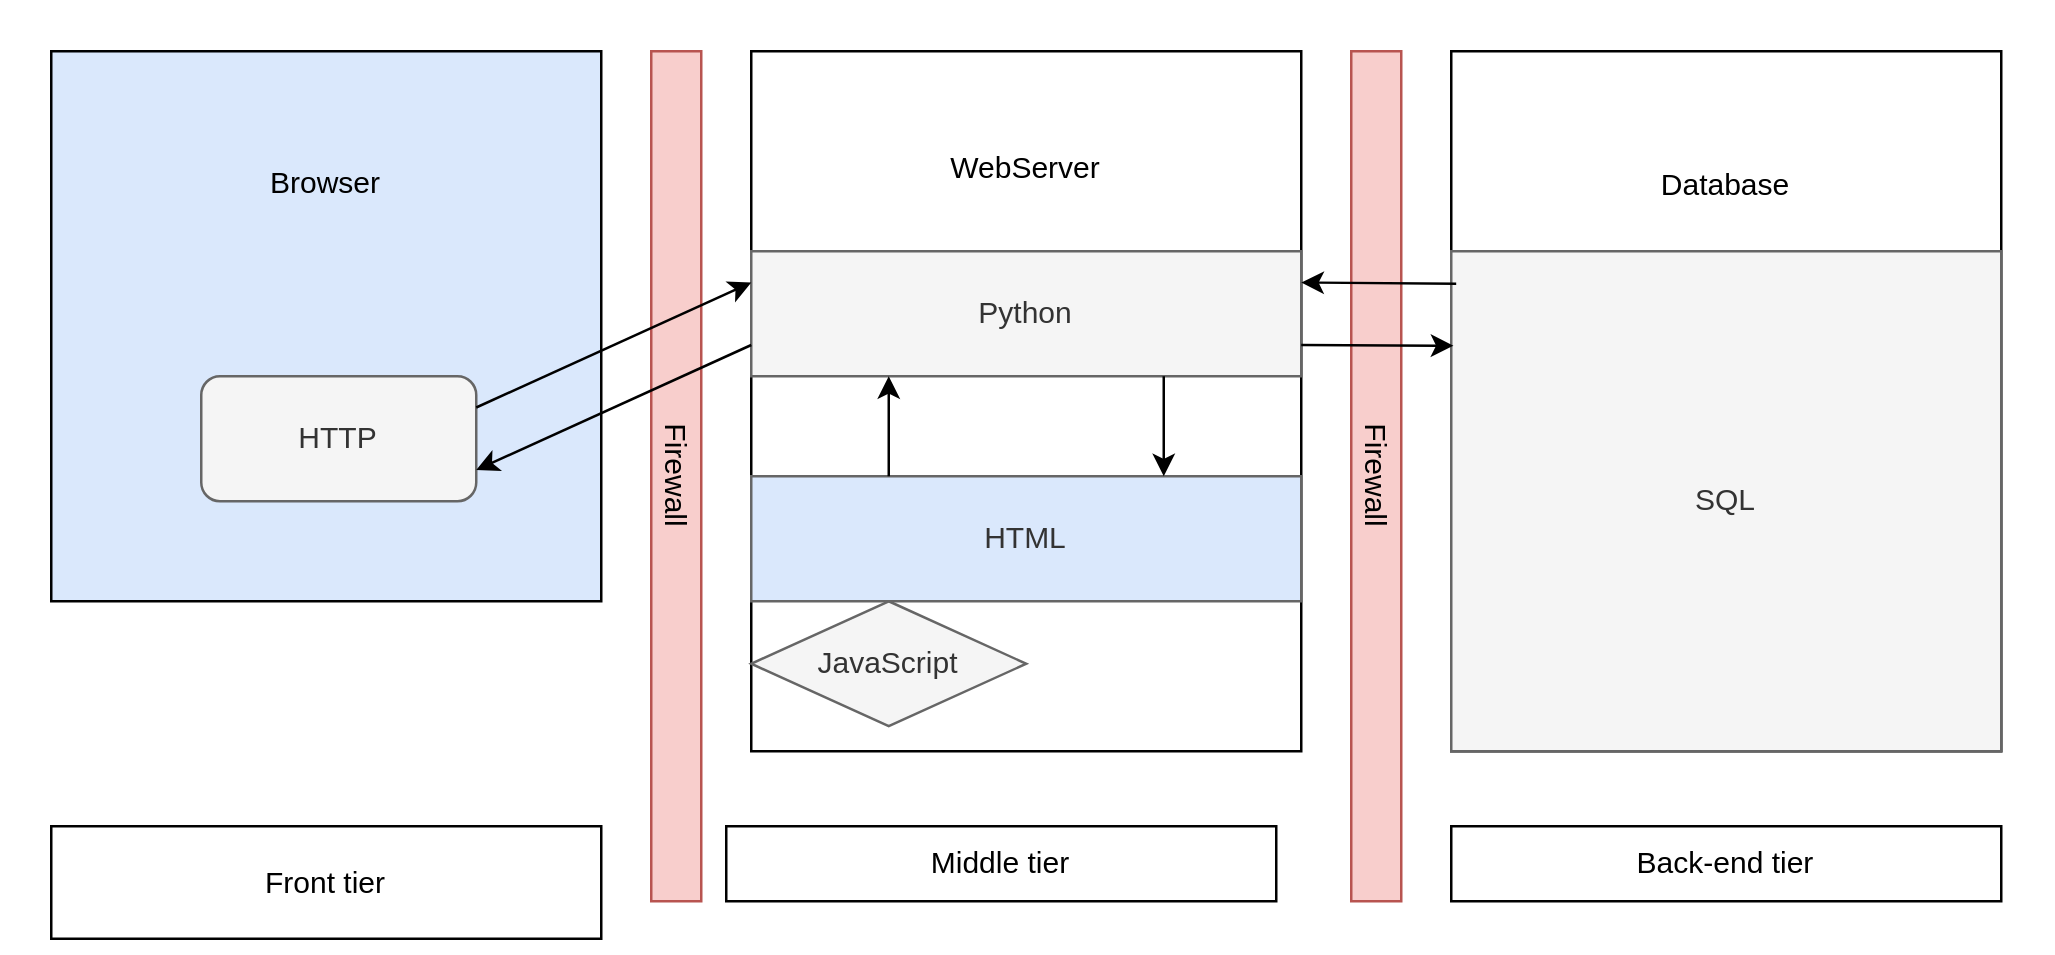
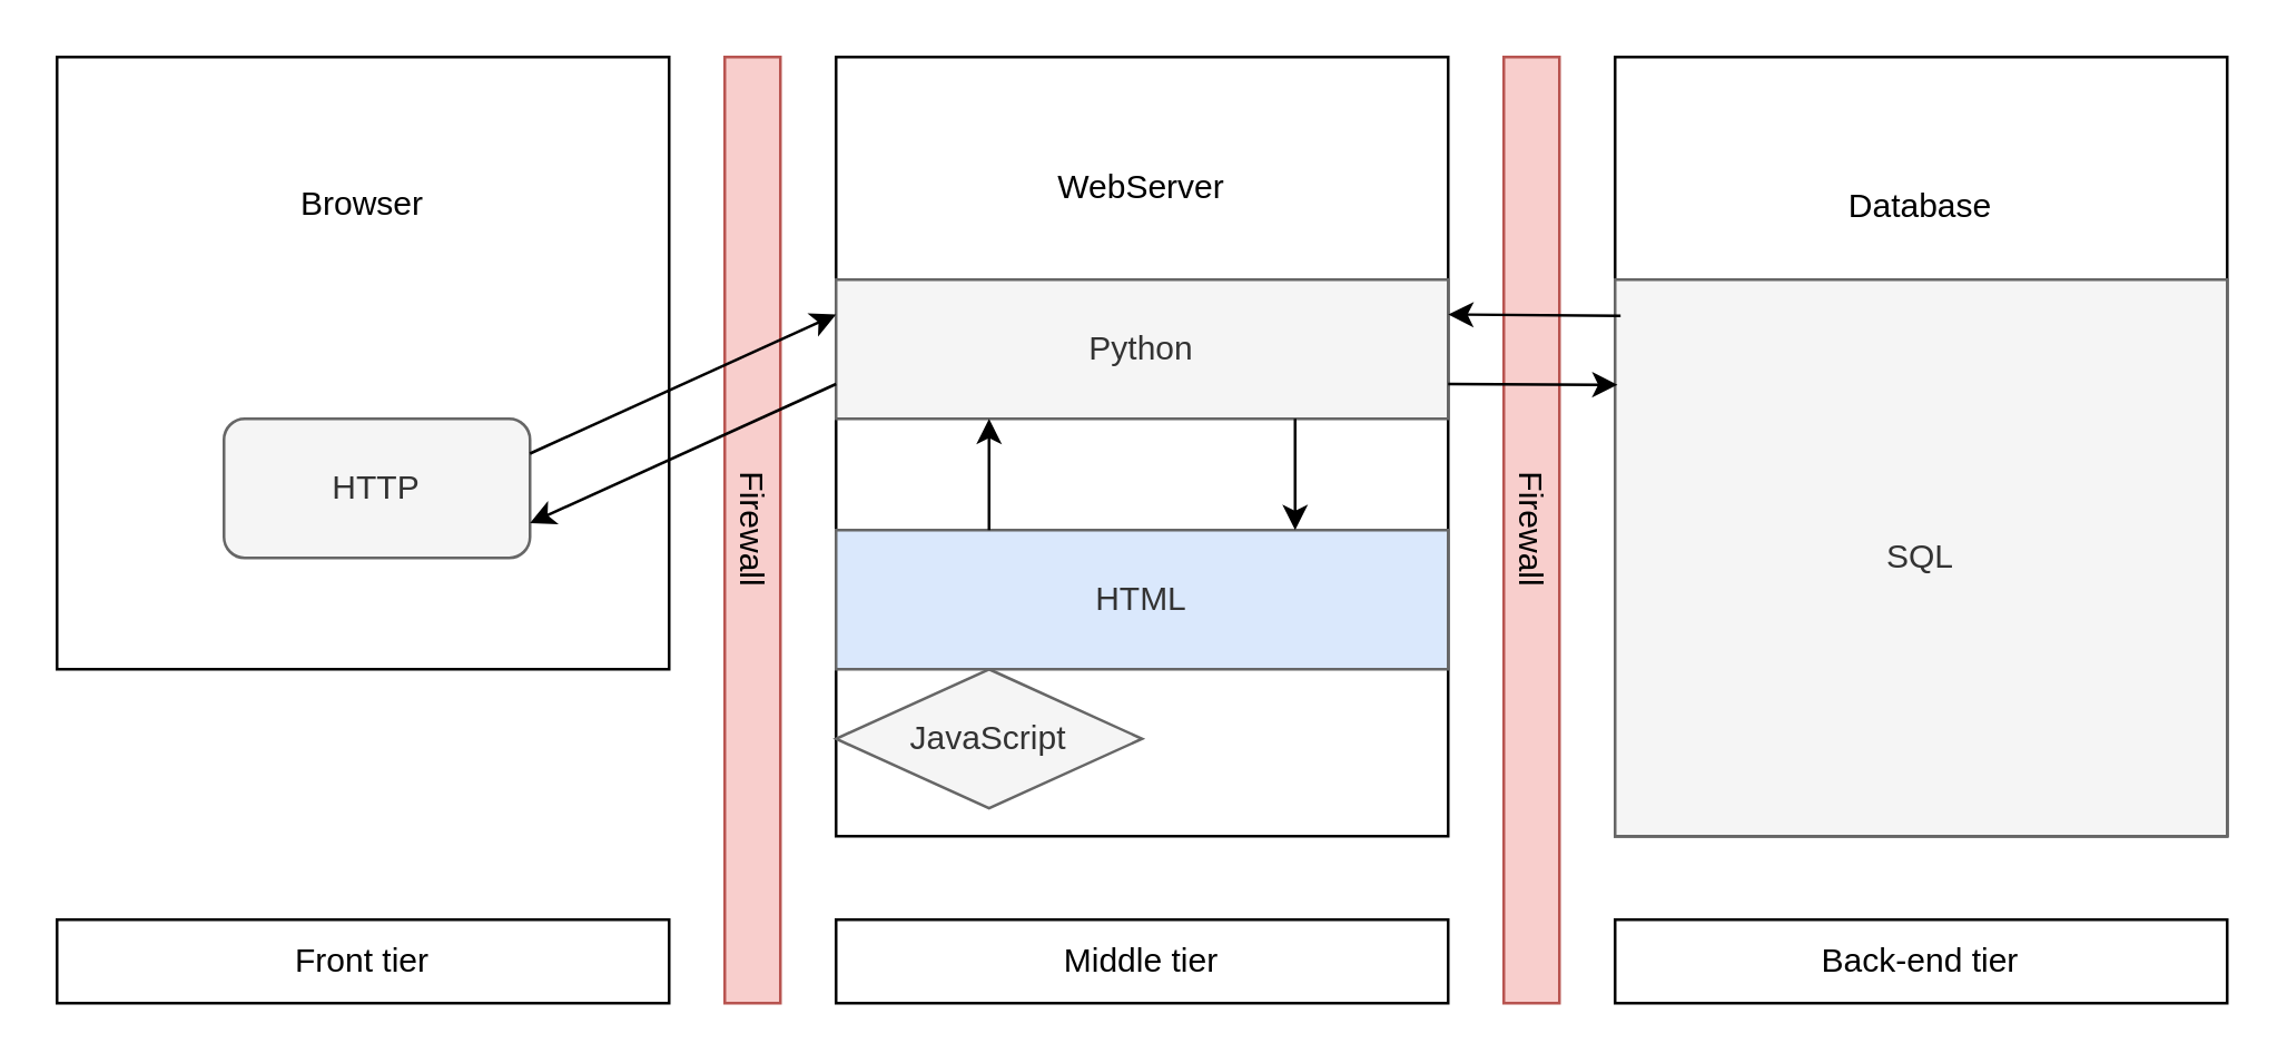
- <mxCell id="15" value="&lt;div&gt;Browser&lt;/div&gt;&lt;div&gt;&lt;br&gt;&lt;/div&gt;&lt;div&gt;&lt;br&gt;&lt;/div&gt;&lt;div&gt;&lt;br&gt;&lt;/div&gt;&lt;div&gt;&lt;br&gt;&lt;/div&gt;&lt;div&gt;&lt;br&gt;&lt;/div&gt;&lt;div&gt;&lt;br&gt;&lt;/div&gt;&lt;div&gt;&lt;br&gt;&lt;/div&gt;&lt;div&gt;&lt;br&gt;&lt;/div&gt;" style="rounded=0;whiteSpace=wrap;html=1;fillColor=#dae8fc;" vertex="1" parent="1"><mxGeometry x="20" y="20" width="220" height="220" as="geometry" /></mxCell>
+ <mxCell id="15" value="&lt;div&gt;Browser&lt;/div&gt;&lt;div&gt;&lt;br&gt;&lt;/div&gt;&lt;div&gt;&lt;br&gt;&lt;/div&gt;&lt;div&gt;&lt;br&gt;&lt;/div&gt;&lt;div&gt;&lt;br&gt;&lt;/div&gt;&lt;div&gt;&lt;br&gt;&lt;/div&gt;&lt;div&gt;&lt;br&gt;&lt;/div&gt;&lt;div&gt;&lt;br&gt;&lt;/div&gt;&lt;div&gt;&lt;br&gt;&lt;/div&gt;" style="rounded=0;whiteSpace=wrap;html=1;" vertex="1" parent="1"><mxGeometry x="20" y="20" width="220" height="220" as="geometry" /></mxCell>
- <mxCell id="5" value="Middle tier" style="rounded=0;whiteSpace=wrap;html=1;" vertex="1" parent="1"><mxGeometry x="290" y="330" width="220" height="30" as="geometry" /></mxCell>
+ <mxCell id="5" value="Middle tier" style="rounded=0;whiteSpace=wrap;html=1;" vertex="1" parent="1"><mxGeometry x="300" y="330" width="220" height="30" as="geometry" /></mxCell>
- <mxCell id="4" value="&lt;div&gt;Front tier&lt;/div&gt;" style="rounded=0;whiteSpace=wrap;html=1;" vertex="1" parent="1"><mxGeometry x="20" y="330" width="220" height="45" as="geometry" /></mxCell>
+ <mxCell id="4" value="&lt;div&gt;Front tier&lt;/div&gt;" style="rounded=0;whiteSpace=wrap;html=1;" vertex="1" parent="1"><mxGeometry x="20" y="330" width="220" height="30" as="geometry" /></mxCell>
